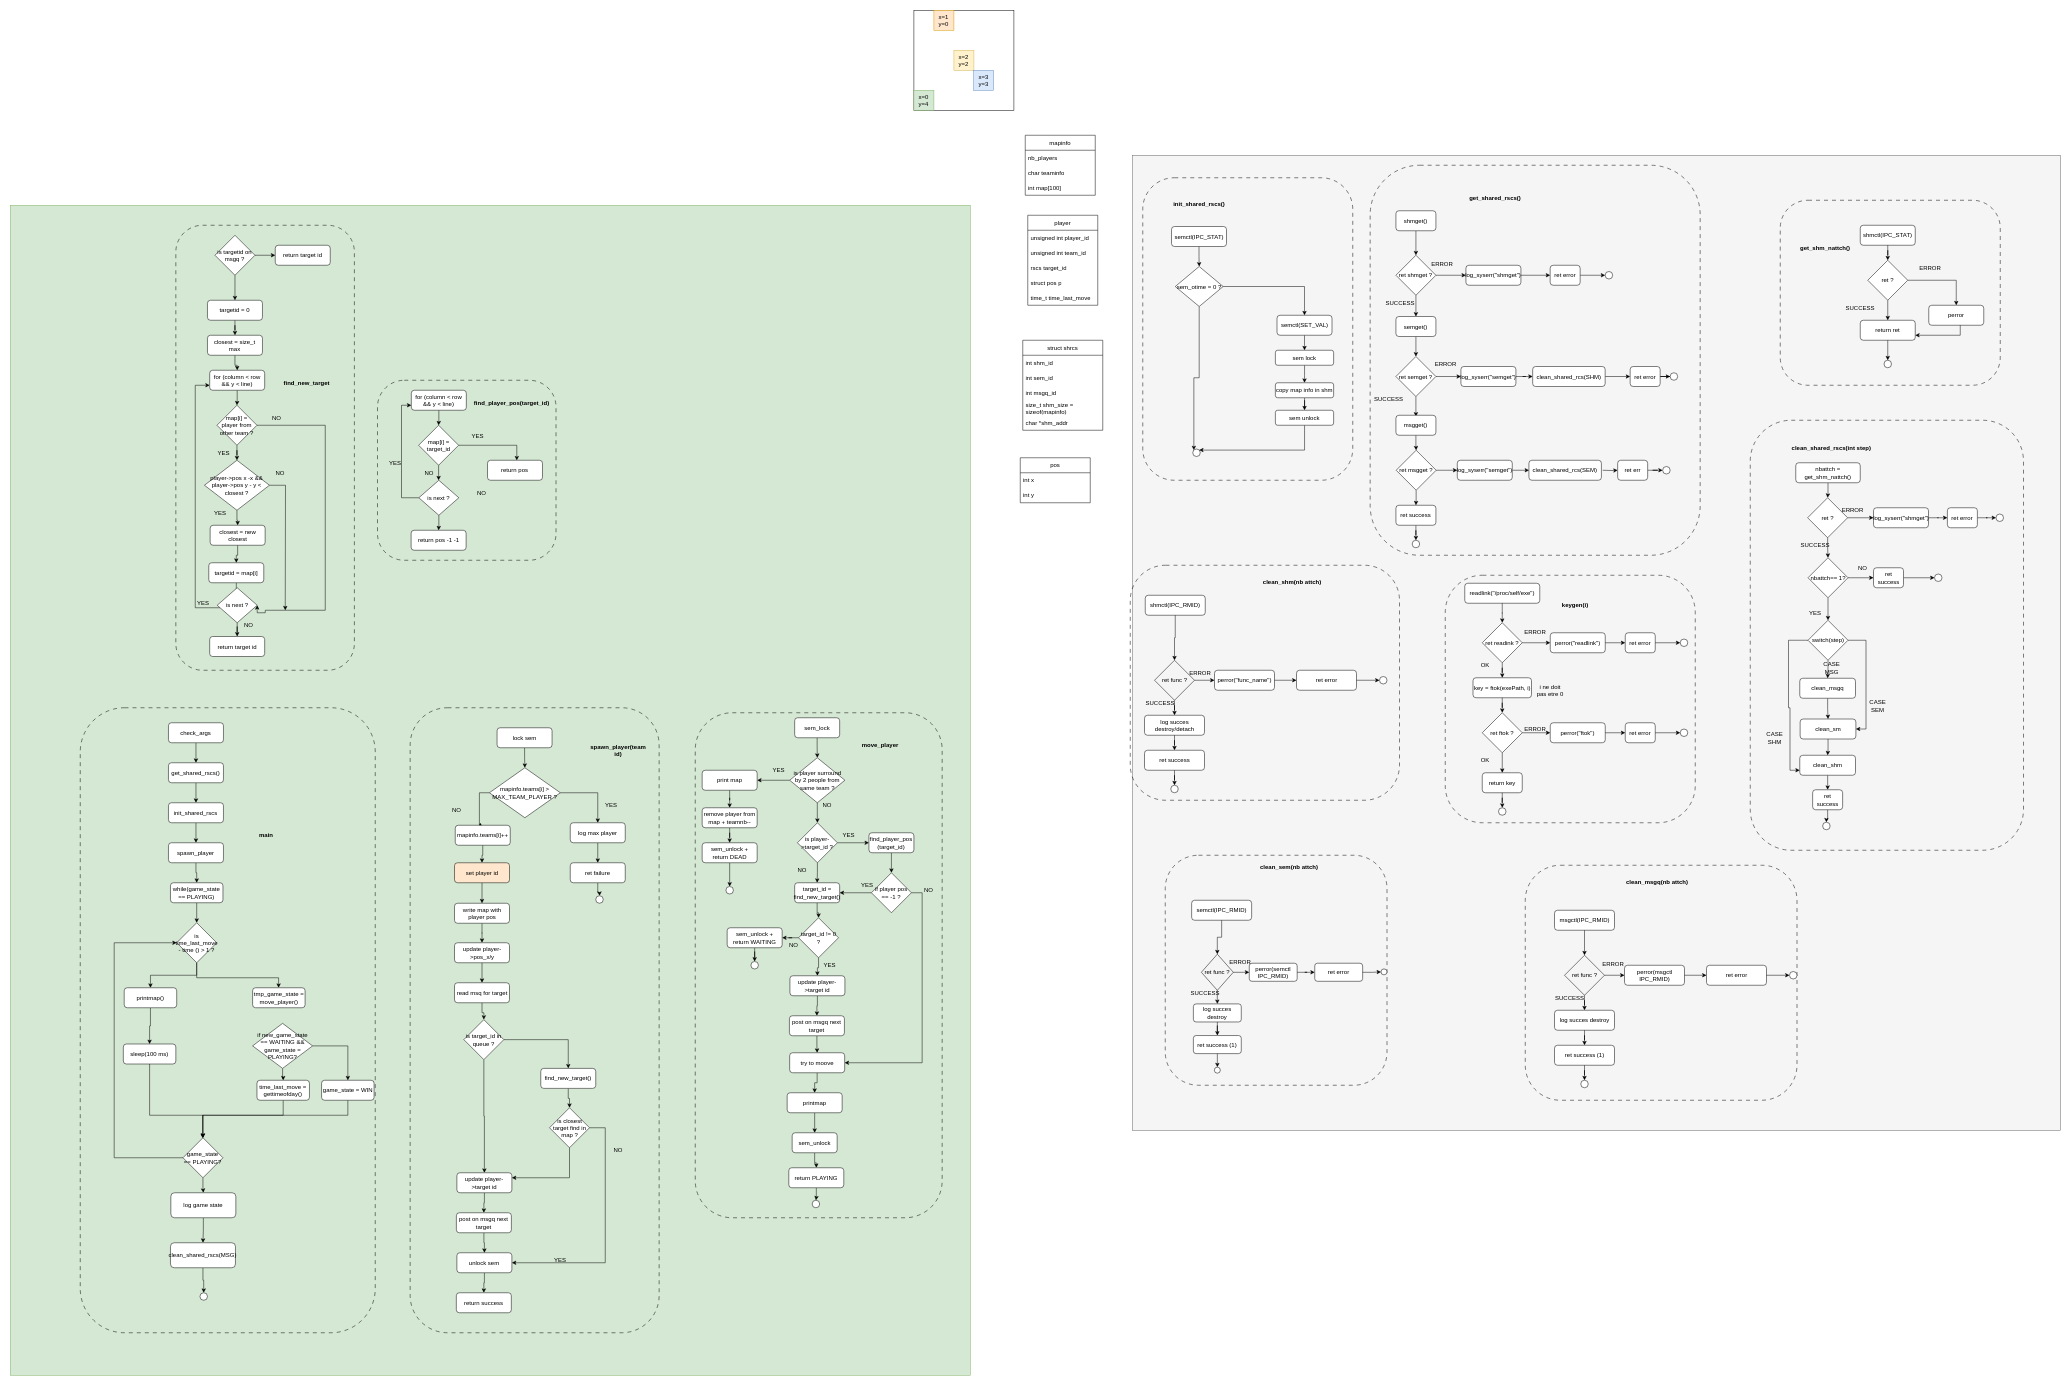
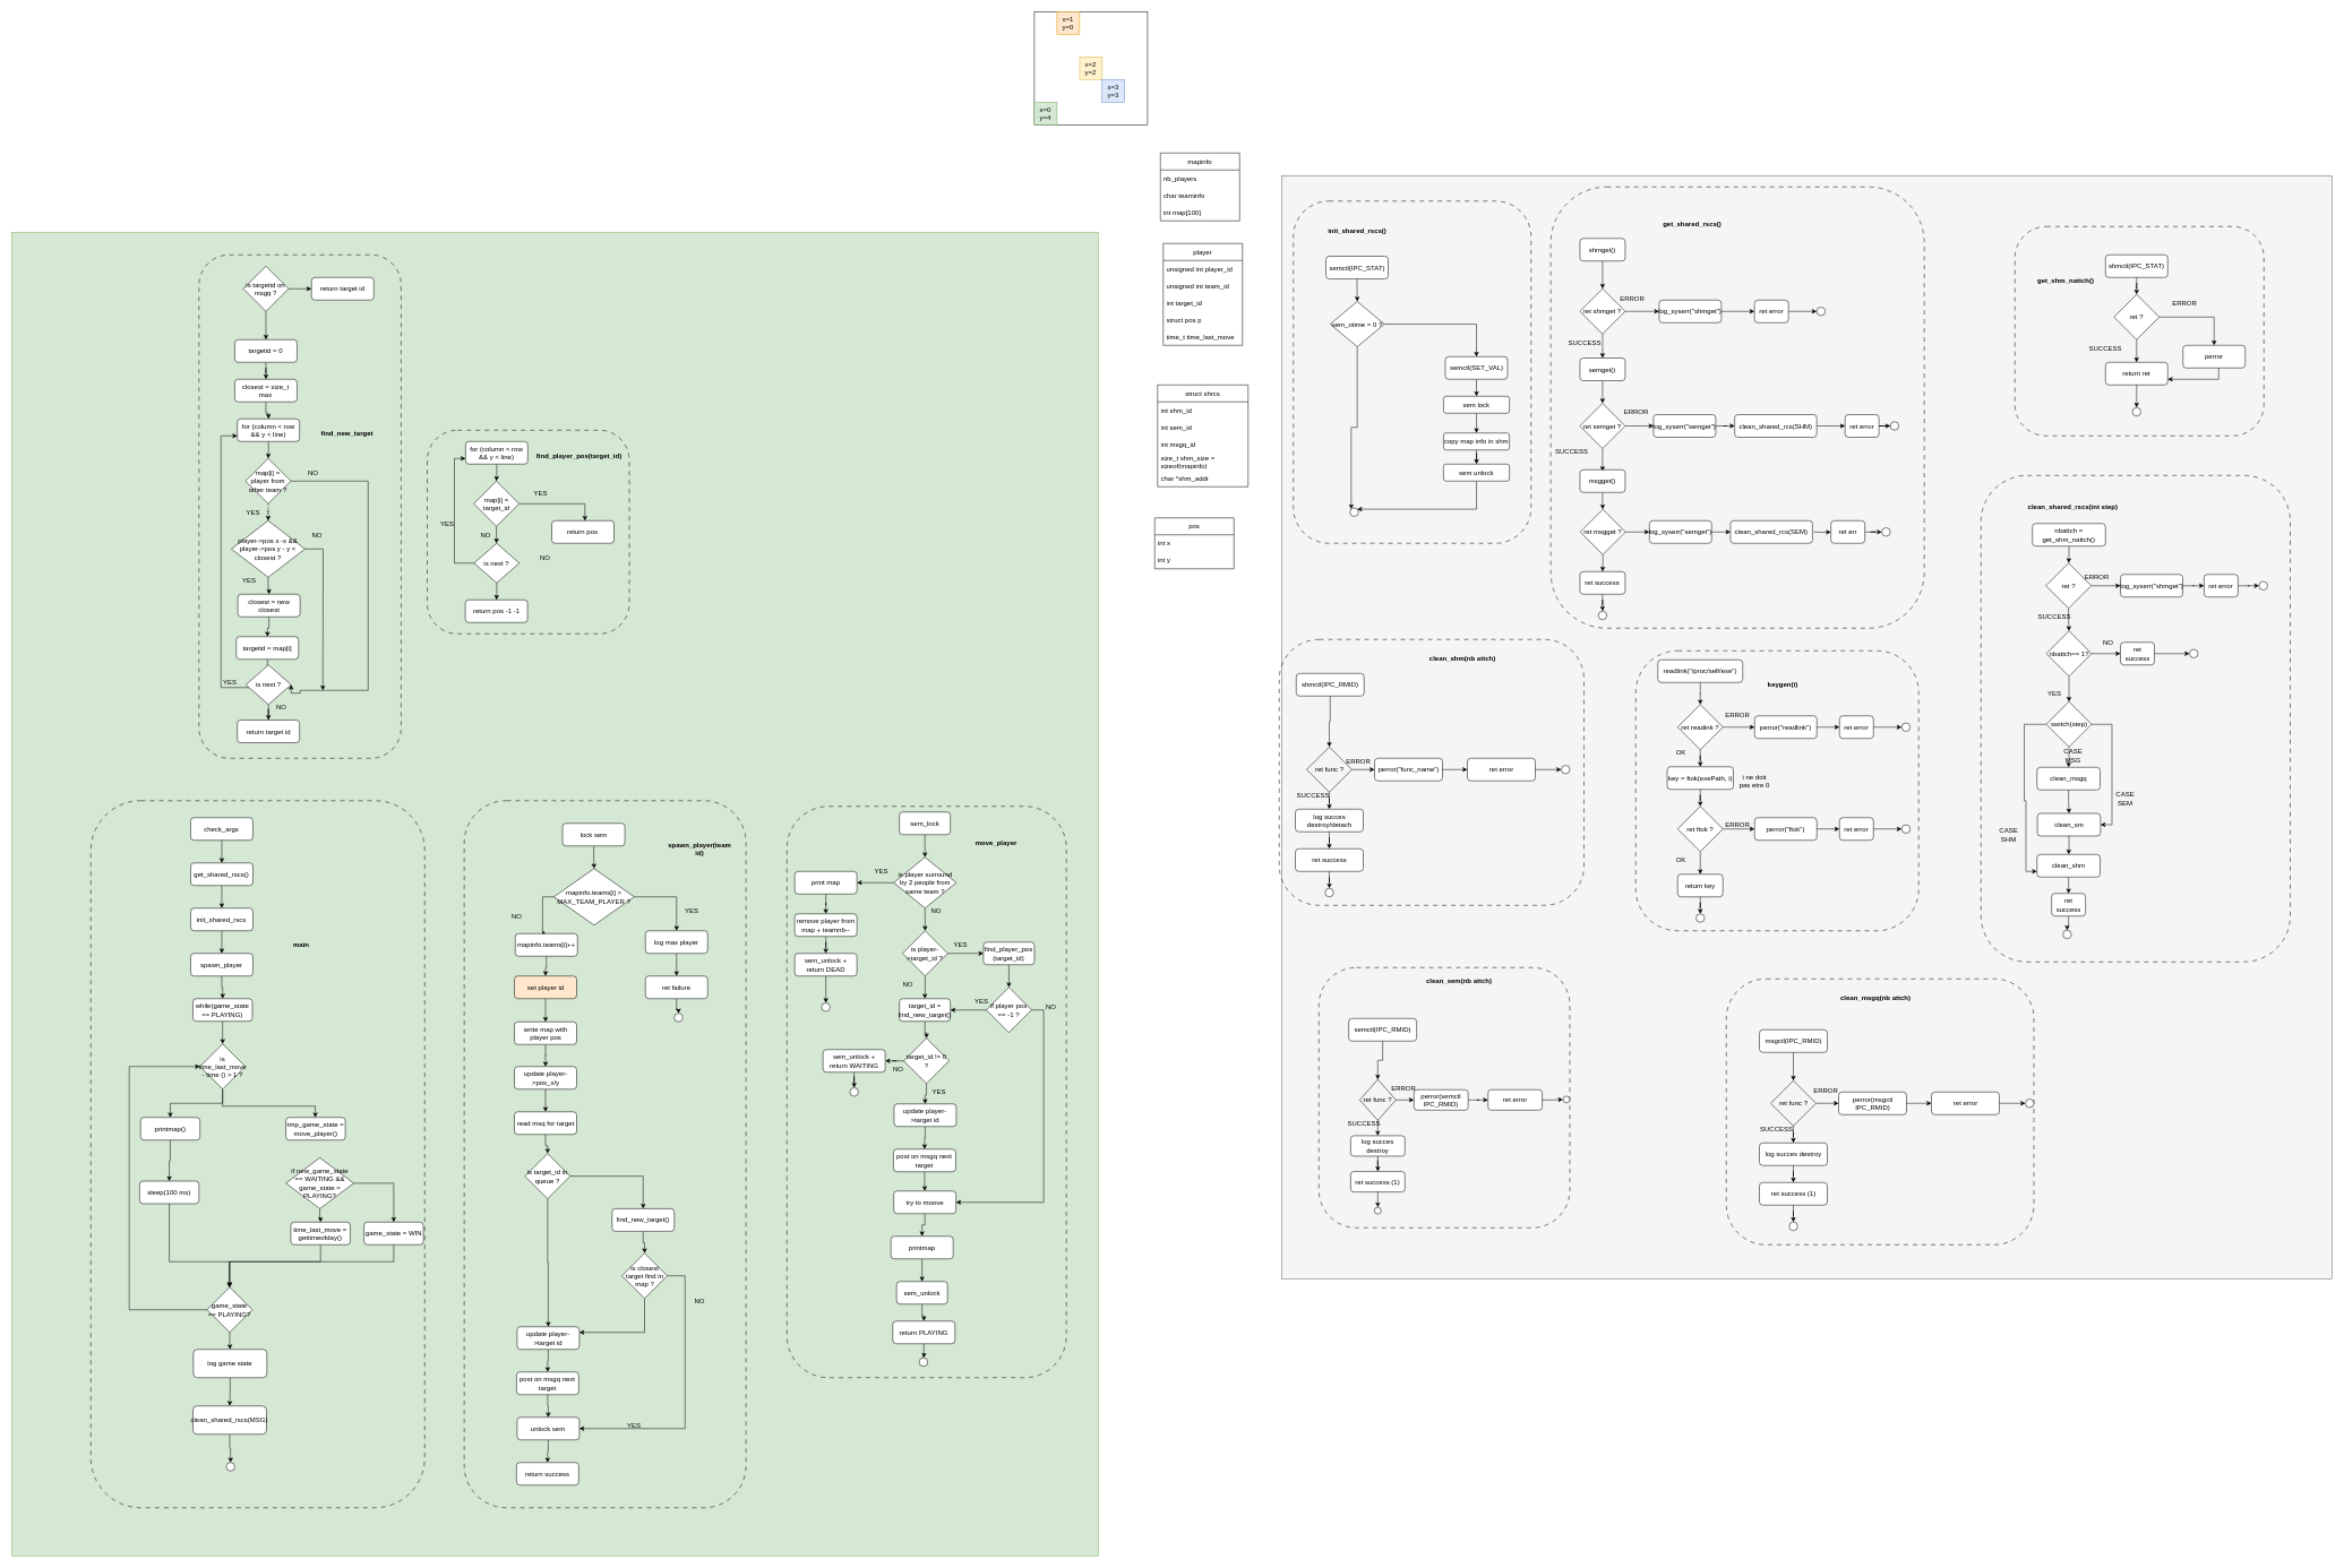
- <mxCell id="253" value="rscs target_id" style="text;strokeColor=none;fillColor=none;align=left;verticalAlign=middle;spacingLeft=4;spacingRight=4;overflow=hidden;points=[[0,0.5],[1,0.5]];portConstraint=eastwest;rotatable=0;whiteSpace=wrap;html=1;" vertex="1" parent="250"><mxGeometry y="90" width="140" height="30" as="geometry" /></mxCell>
+ <mxCell id="253" value="int target_id" style="text;strokeColor=none;fillColor=none;align=left;verticalAlign=middle;spacingLeft=4;spacingRight=4;overflow=hidden;points=[[0,0.5],[1,0.5]];portConstraint=eastwest;rotatable=0;whiteSpace=wrap;html=1;" vertex="1" parent="250"><mxGeometry y="90" width="140" height="30" as="geometry" /></mxCell>
- <mxCell id="306" style="edgeStyle=orthogonalEdgeStyle;rounded=0;orthogonalLoop=1;jettySize=auto;html=1;" edge="1" parent="1" source="308" target="311"><mxGeometry relative="1" as="geometry" /></mxCell>
+ <mxCell id="306" style="edgeStyle=orthogonalEdgeStyle;rounded=0;orthogonalLoop=1;jettySize=auto;html=1;dashed=1;" edge="1" parent="1" source="308" target="311"><mxGeometry relative="1" as="geometry" /></mxCell>
